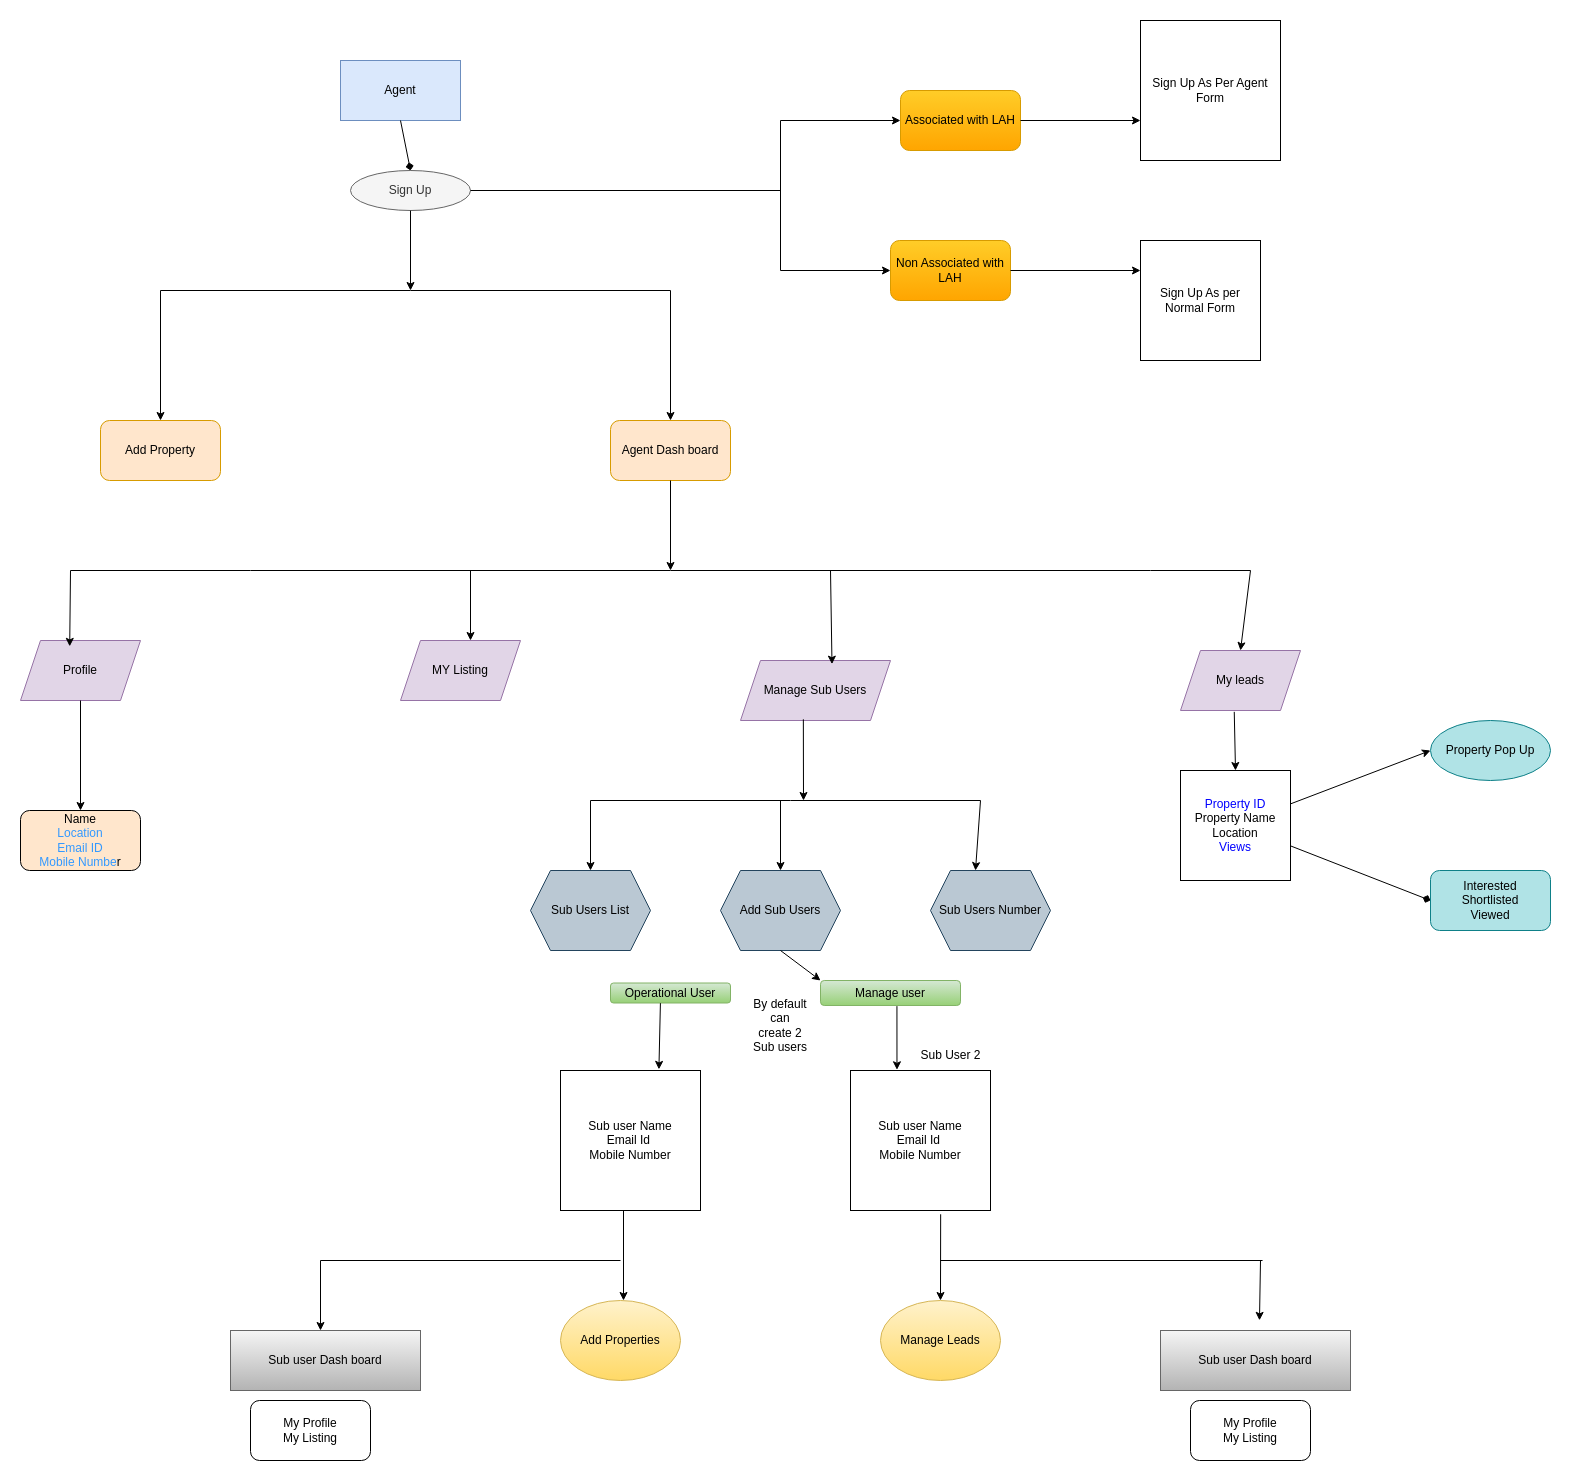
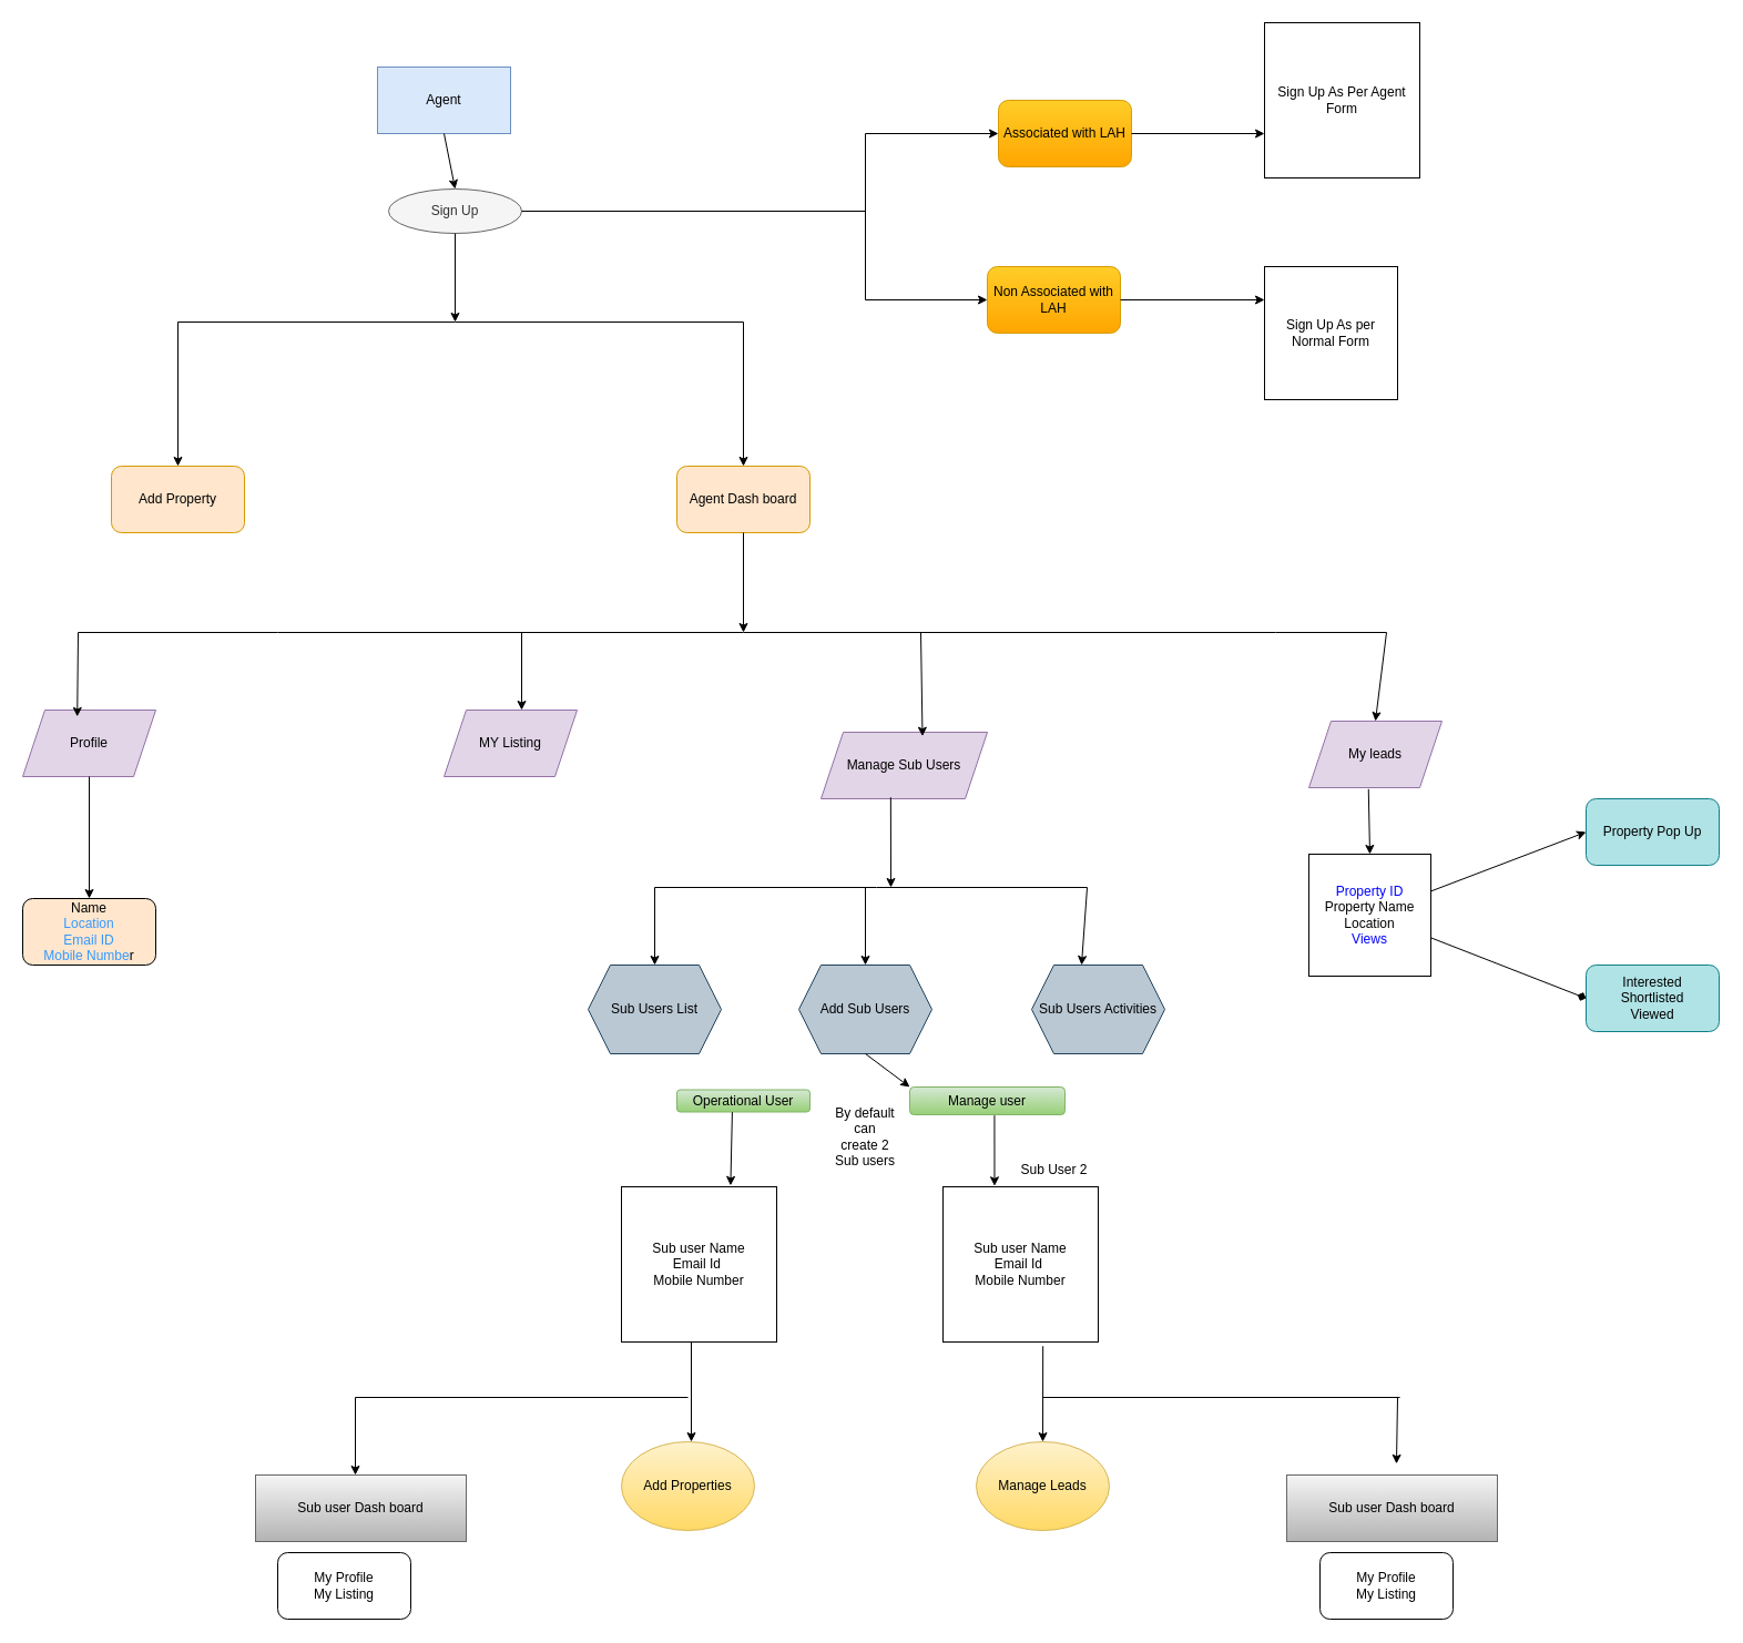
- <mxCell id="9" value="" style="endArrow=diamond;html=1;rounded=0;exitX=0.5;exitY=1;exitDx=0;exitDy=0;entryX=0.5;entryY=0;entryDx=0;entryDy=0;" edge="1" parent="1" source="2" target="8"><mxGeometry width="50" height="50" relative="1" as="geometry"><mxPoint x="380" y="400" as="sourcePoint" /><mxPoint x="430" y="350" as="targetPoint" /></mxGeometry></mxCell>
+ <mxCell id="9" value="" style="endArrow=classic;html=1;rounded=0;exitX=0.5;exitY=1;exitDx=0;exitDy=0;entryX=0.5;entryY=0;entryDx=0;entryDy=0;" edge="1" parent="1" source="2" target="8"><mxGeometry width="50" height="50" relative="1" as="geometry"><mxPoint x="380" y="400" as="sourcePoint" /><mxPoint x="430" y="350" as="targetPoint" /></mxGeometry></mxCell>
- <mxCell id="45" value="Property Pop Up" style="ellipse;whiteSpace=wrap;html=1;fillColor=#b0e3e6;strokeColor=#0e8088;" vertex="1" parent="1"><mxGeometry x="1430" y="720" width="120" height="60" as="geometry" /></mxCell>
+ <mxCell id="45" value="Property Pop Up" style="rounded=1;whiteSpace=wrap;html=1;fillColor=#b0e3e6;strokeColor=#0e8088;" vertex="1" parent="1"><mxGeometry x="1430" y="720" width="120" height="60" as="geometry" /></mxCell>
- <mxCell id="25" value="Sub Users Number" style="shape=hexagon;perimeter=hexagonPerimeter2;whiteSpace=wrap;html=1;fixedSize=1;fillColor=#bac8d3;strokeColor=#23445d;" vertex="1" parent="1"><mxGeometry x="930" y="870" width="120" height="80" as="geometry" /></mxCell>
+ <mxCell id="25" value="Sub Users Activities" style="shape=hexagon;perimeter=hexagonPerimeter2;whiteSpace=wrap;html=1;fixedSize=1;fillColor=#bac8d3;strokeColor=#23445d;" vertex="1" parent="1"><mxGeometry x="930" y="870" width="120" height="80" as="geometry" /></mxCell>
